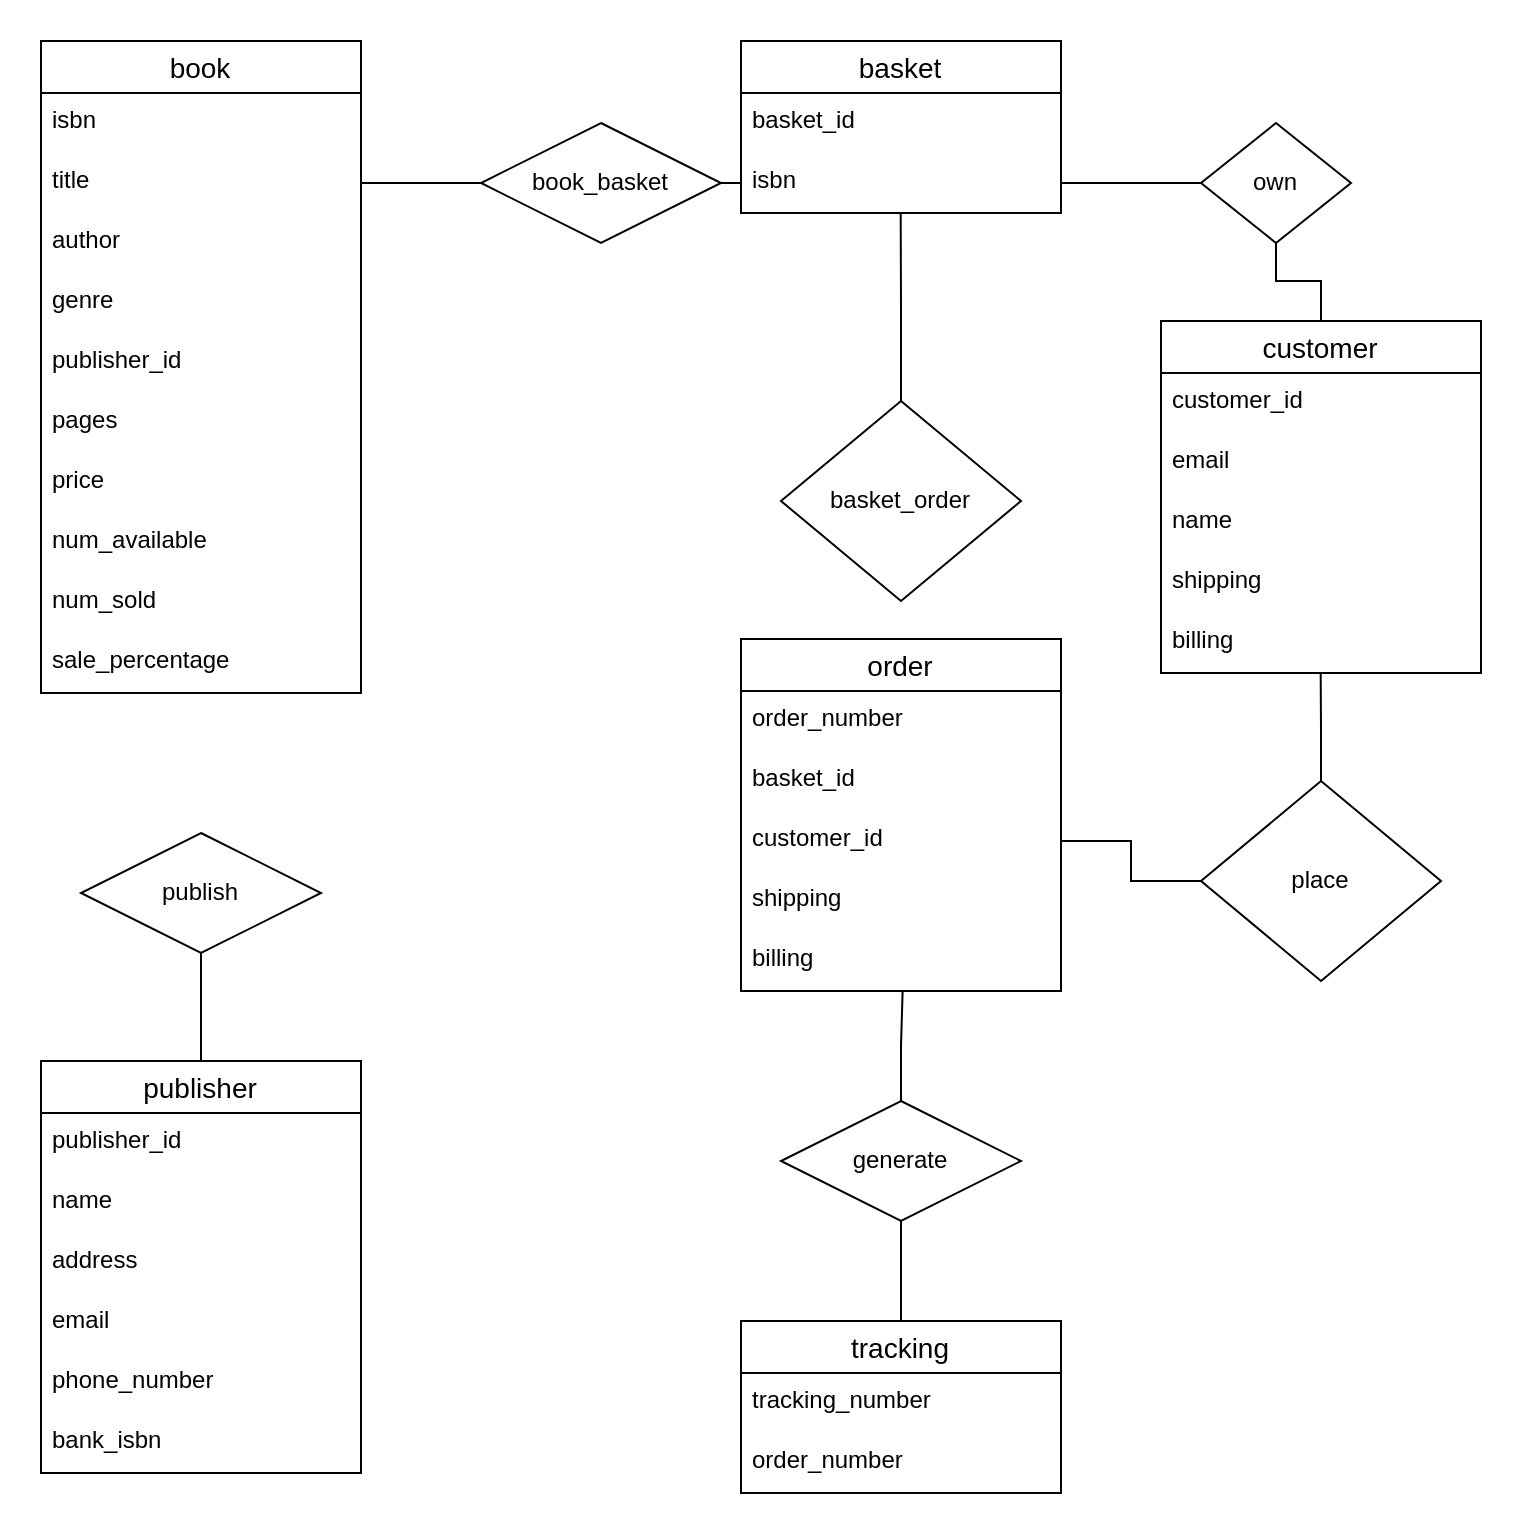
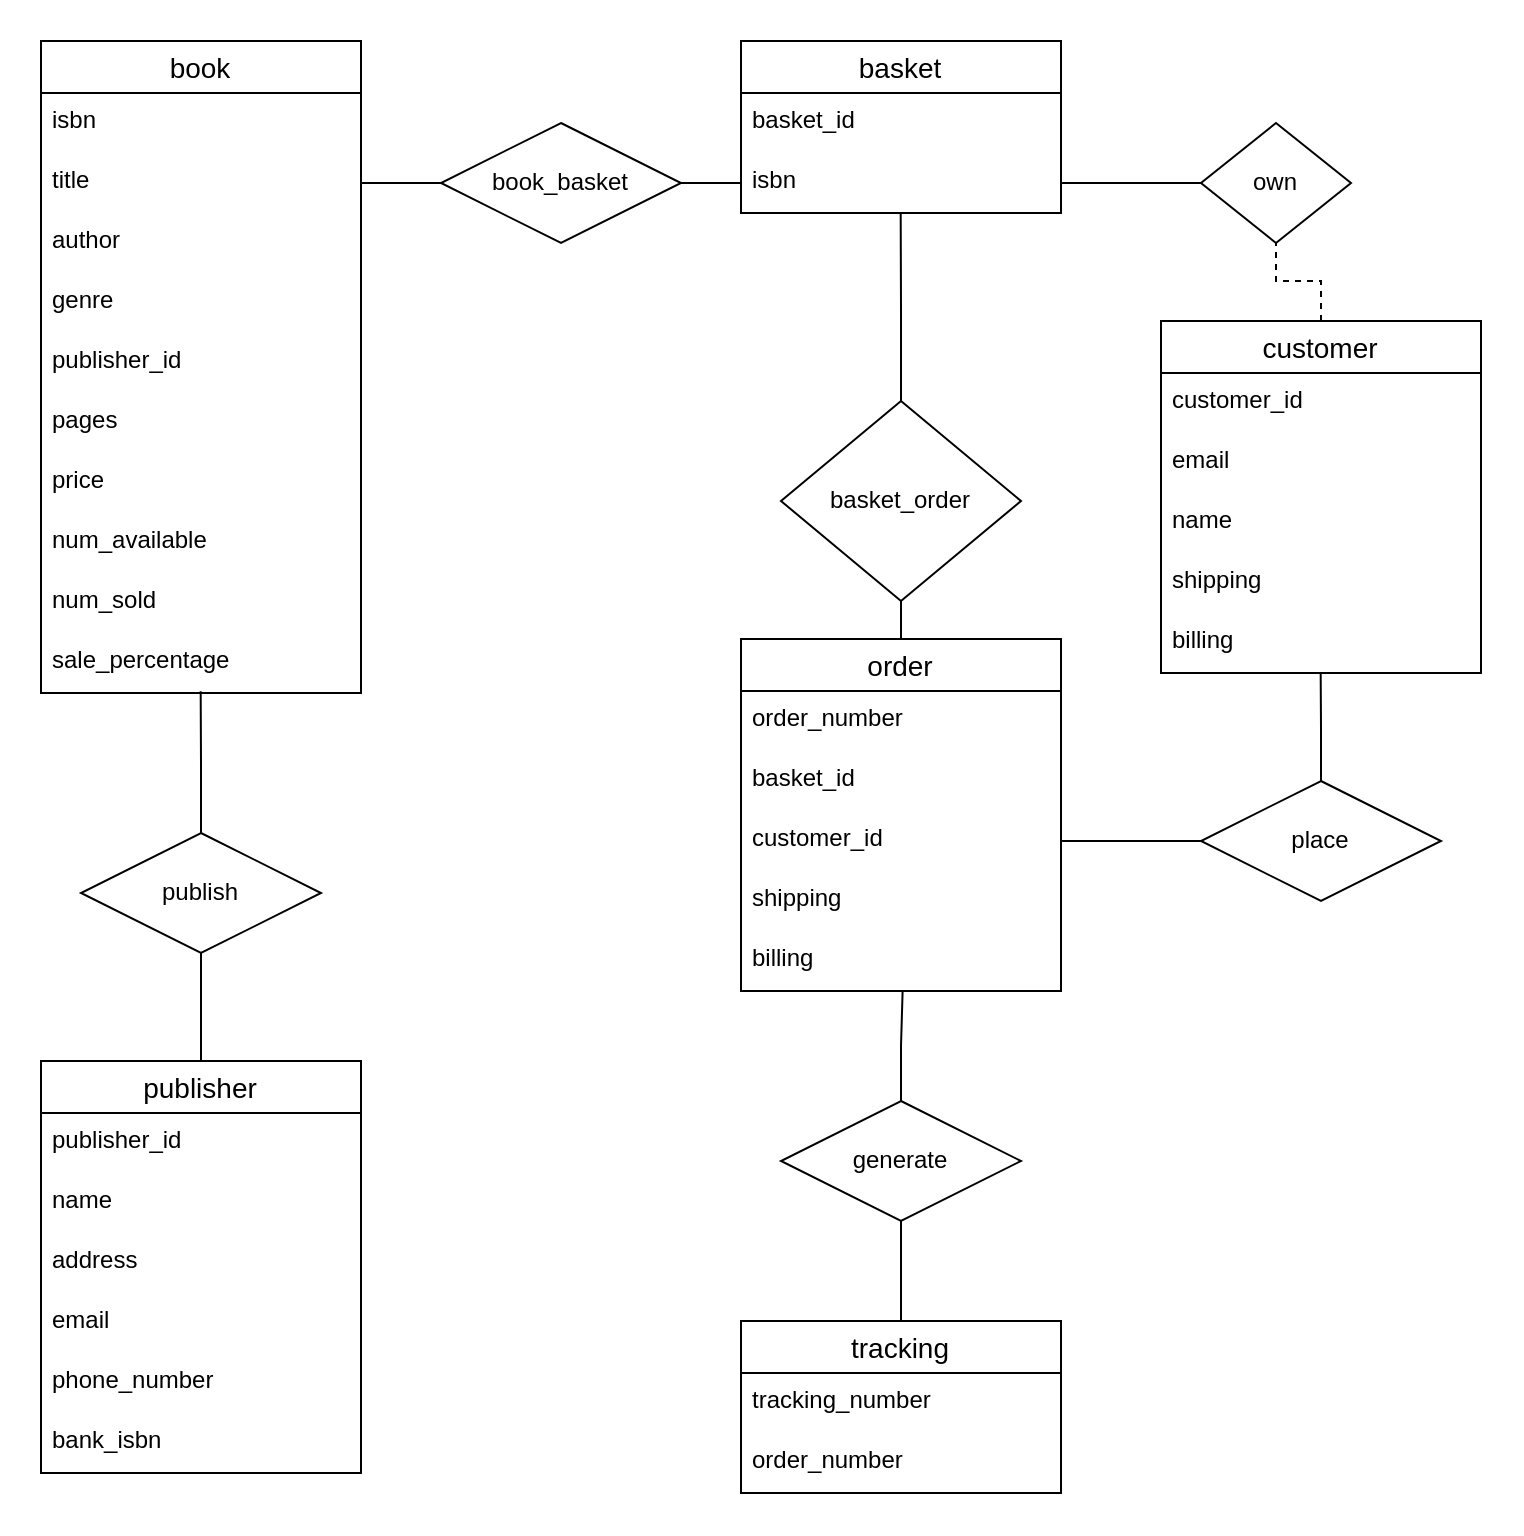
- <mxCell id="44" value="book_basket" style="shape=rhombus;perimeter=rhombusPerimeter;whiteSpace=wrap;html=1;align=center;" parent="1" vertex="1"><mxGeometry x="240" y="61" width="120" height="60" as="geometry" /></mxCell>
+ <mxCell id="44" value="book_basket" style="shape=rhombus;perimeter=rhombusPerimeter;whiteSpace=wrap;html=1;align=center;" parent="1" vertex="1"><mxGeometry x="220" y="61" width="120" height="60" as="geometry" /></mxCell>
- <mxCell id="27" style="edgeStyle=orthogonalEdgeStyle;rounded=0;orthogonalLoop=1;jettySize=auto;html=1;exitX=0.5;exitY=0;exitDx=0;exitDy=0;entryX=0.5;entryY=1;entryDx=0;entryDy=0;endArrow=none;endFill=0;" parent="1" source="28" target="48" edge="1"><mxGeometry relative="1" as="geometry" /></mxCell>
+ <mxCell id="27" style="edgeStyle=orthogonalEdgeStyle;rounded=0;orthogonalLoop=1;jettySize=auto;html=1;exitX=0.5;exitY=0;exitDx=0;exitDy=0;entryX=0.5;entryY=1;entryDx=0;entryDy=0;endArrow=none;endFill=0;dashed=1;" parent="1" source="28" target="48" edge="1"><mxGeometry relative="1" as="geometry" /></mxCell>
+ <mxCell id="54" style="edgeStyle=orthogonalEdgeStyle;rounded=0;orthogonalLoop=1;jettySize=auto;html=1;exitX=0.5;exitY=1;exitDx=0;exitDy=0;entryX=0.5;entryY=0;entryDx=0;entryDy=0;endArrow=none;endFill=0;" parent="1" source="55" target="17" edge="1"><mxGeometry relative="1" as="geometry" /></mxCell>
+ <mxCell id="42" style="edgeStyle=orthogonalEdgeStyle;rounded=0;orthogonalLoop=1;jettySize=auto;html=1;exitX=0.5;exitY=0;exitDx=0;exitDy=0;entryX=0.499;entryY=0.97;entryDx=0;entryDy=0;entryPerimeter=0;endArrow=none;endFill=0;" edge="1" parent="1" source="43" target="12"><mxGeometry relative="1" as="geometry" /></mxCell>
- <mxCell id="50" value="place" style="shape=rhombus;perimeter=rhombusPerimeter;whiteSpace=wrap;html=1;align=center;" parent="1" vertex="1"><mxGeometry x="600" y="390" width="120" height="100" as="geometry" /></mxCell>
+ <mxCell id="50" value="place" style="shape=rhombus;perimeter=rhombusPerimeter;whiteSpace=wrap;html=1;align=center;" parent="1" vertex="1"><mxGeometry x="600" y="390" width="120" height="60" as="geometry" /></mxCell>
